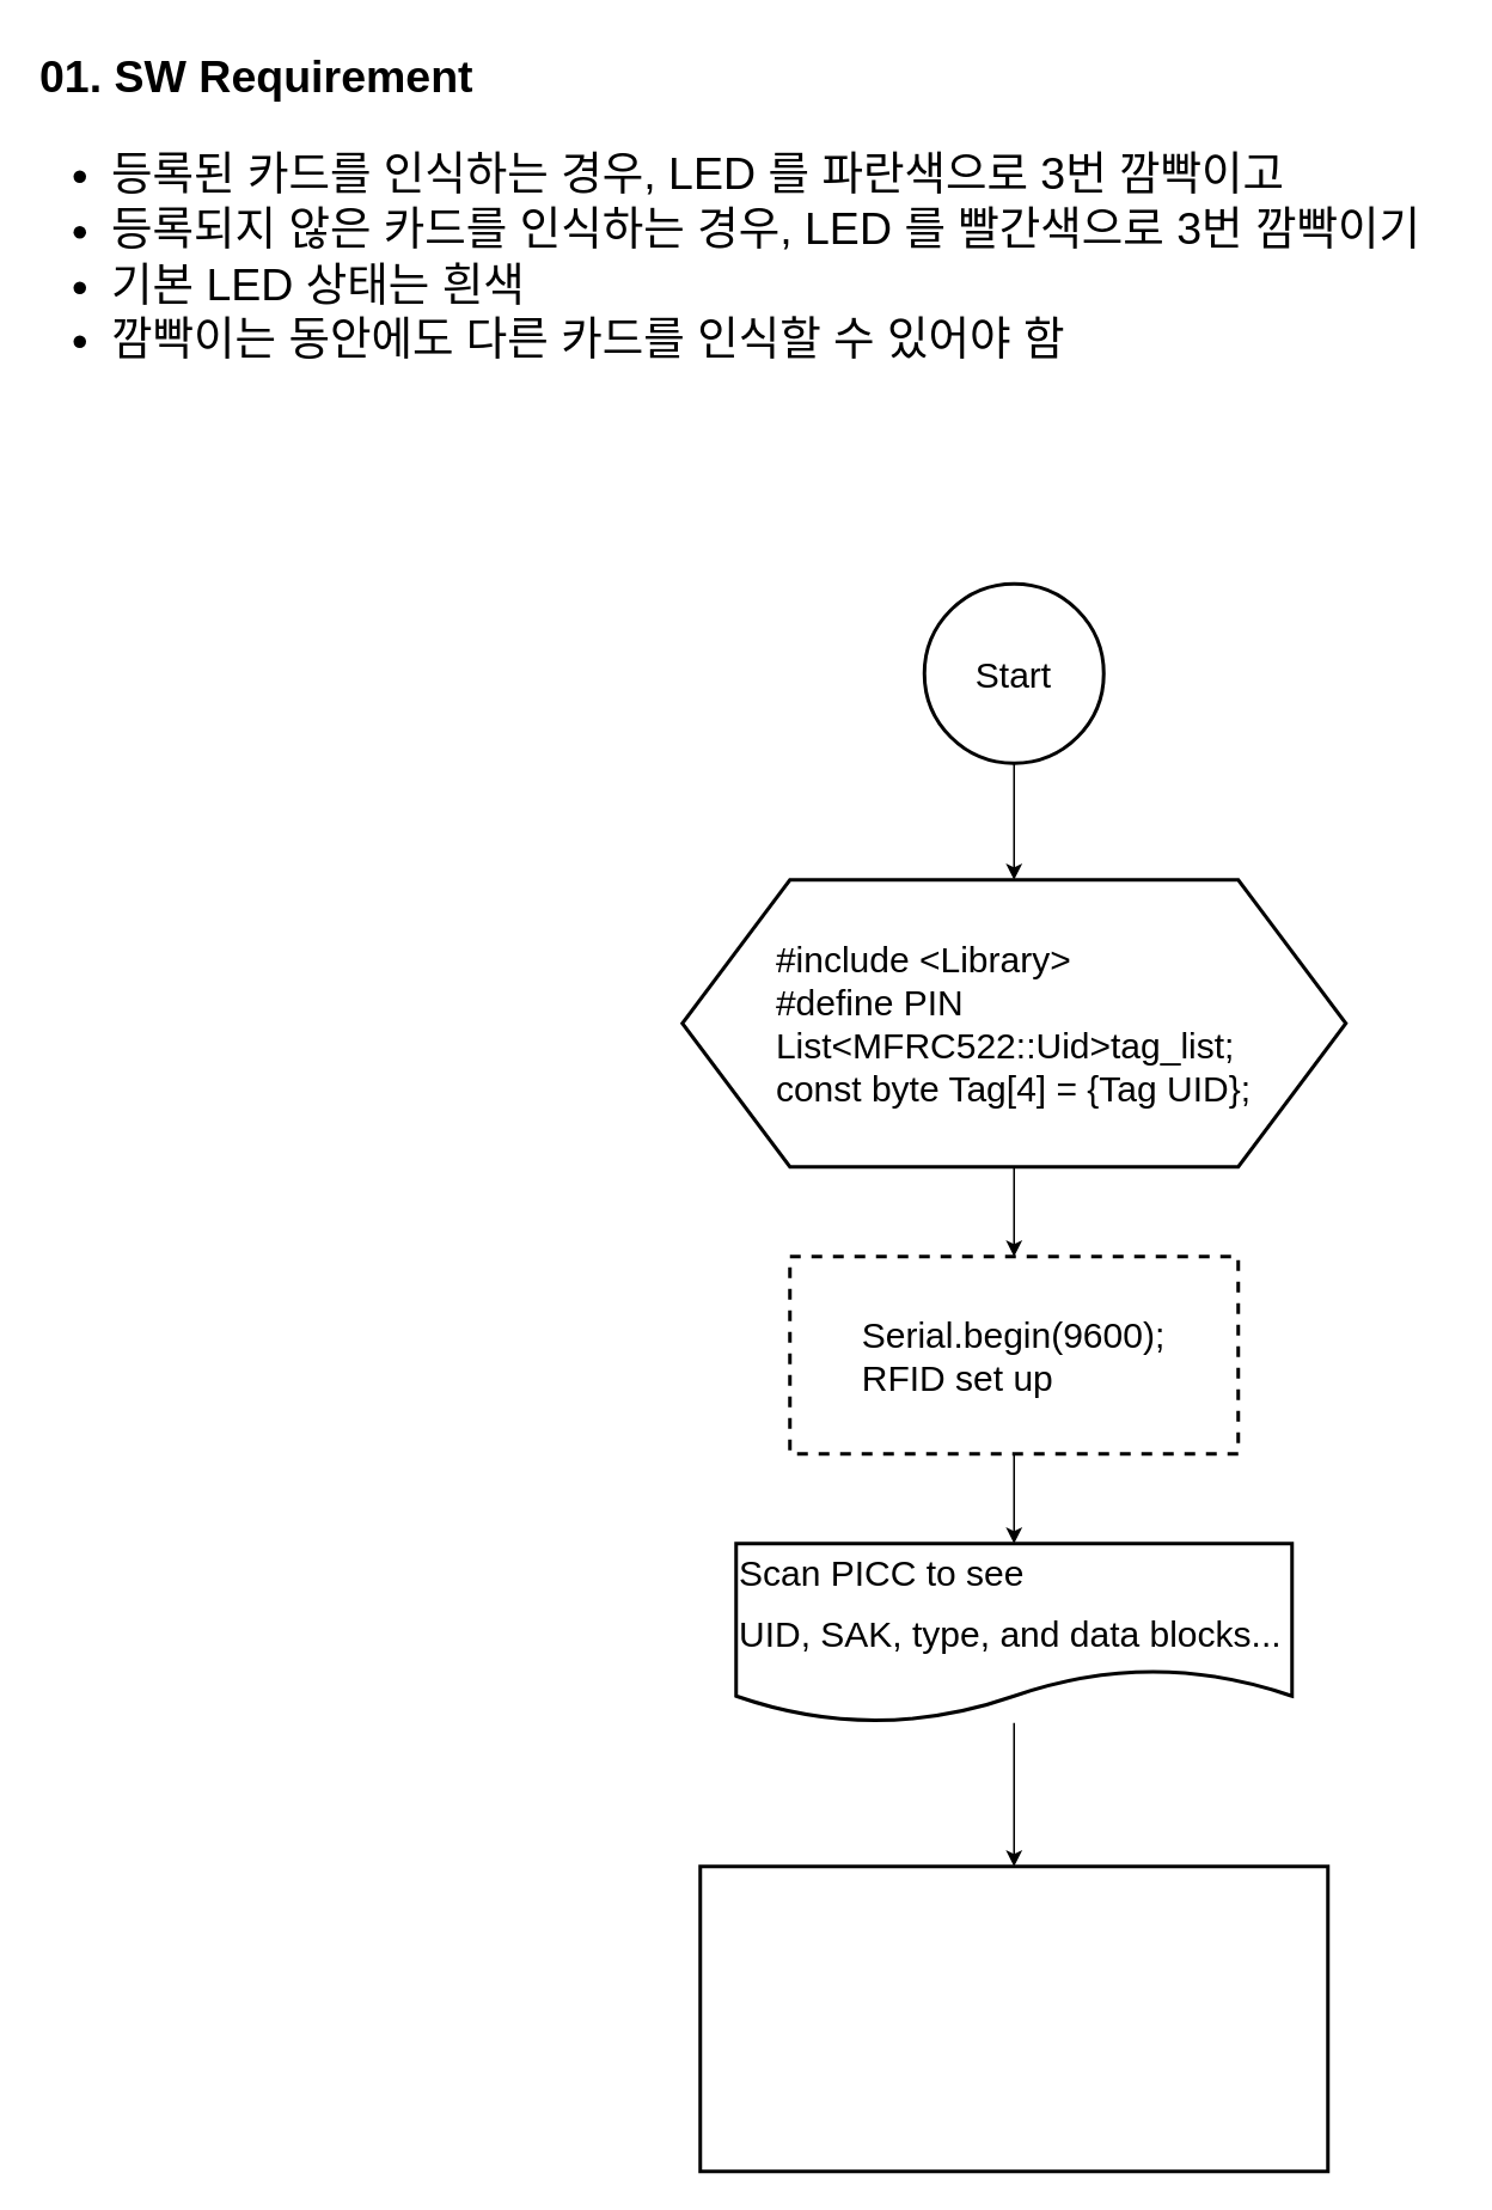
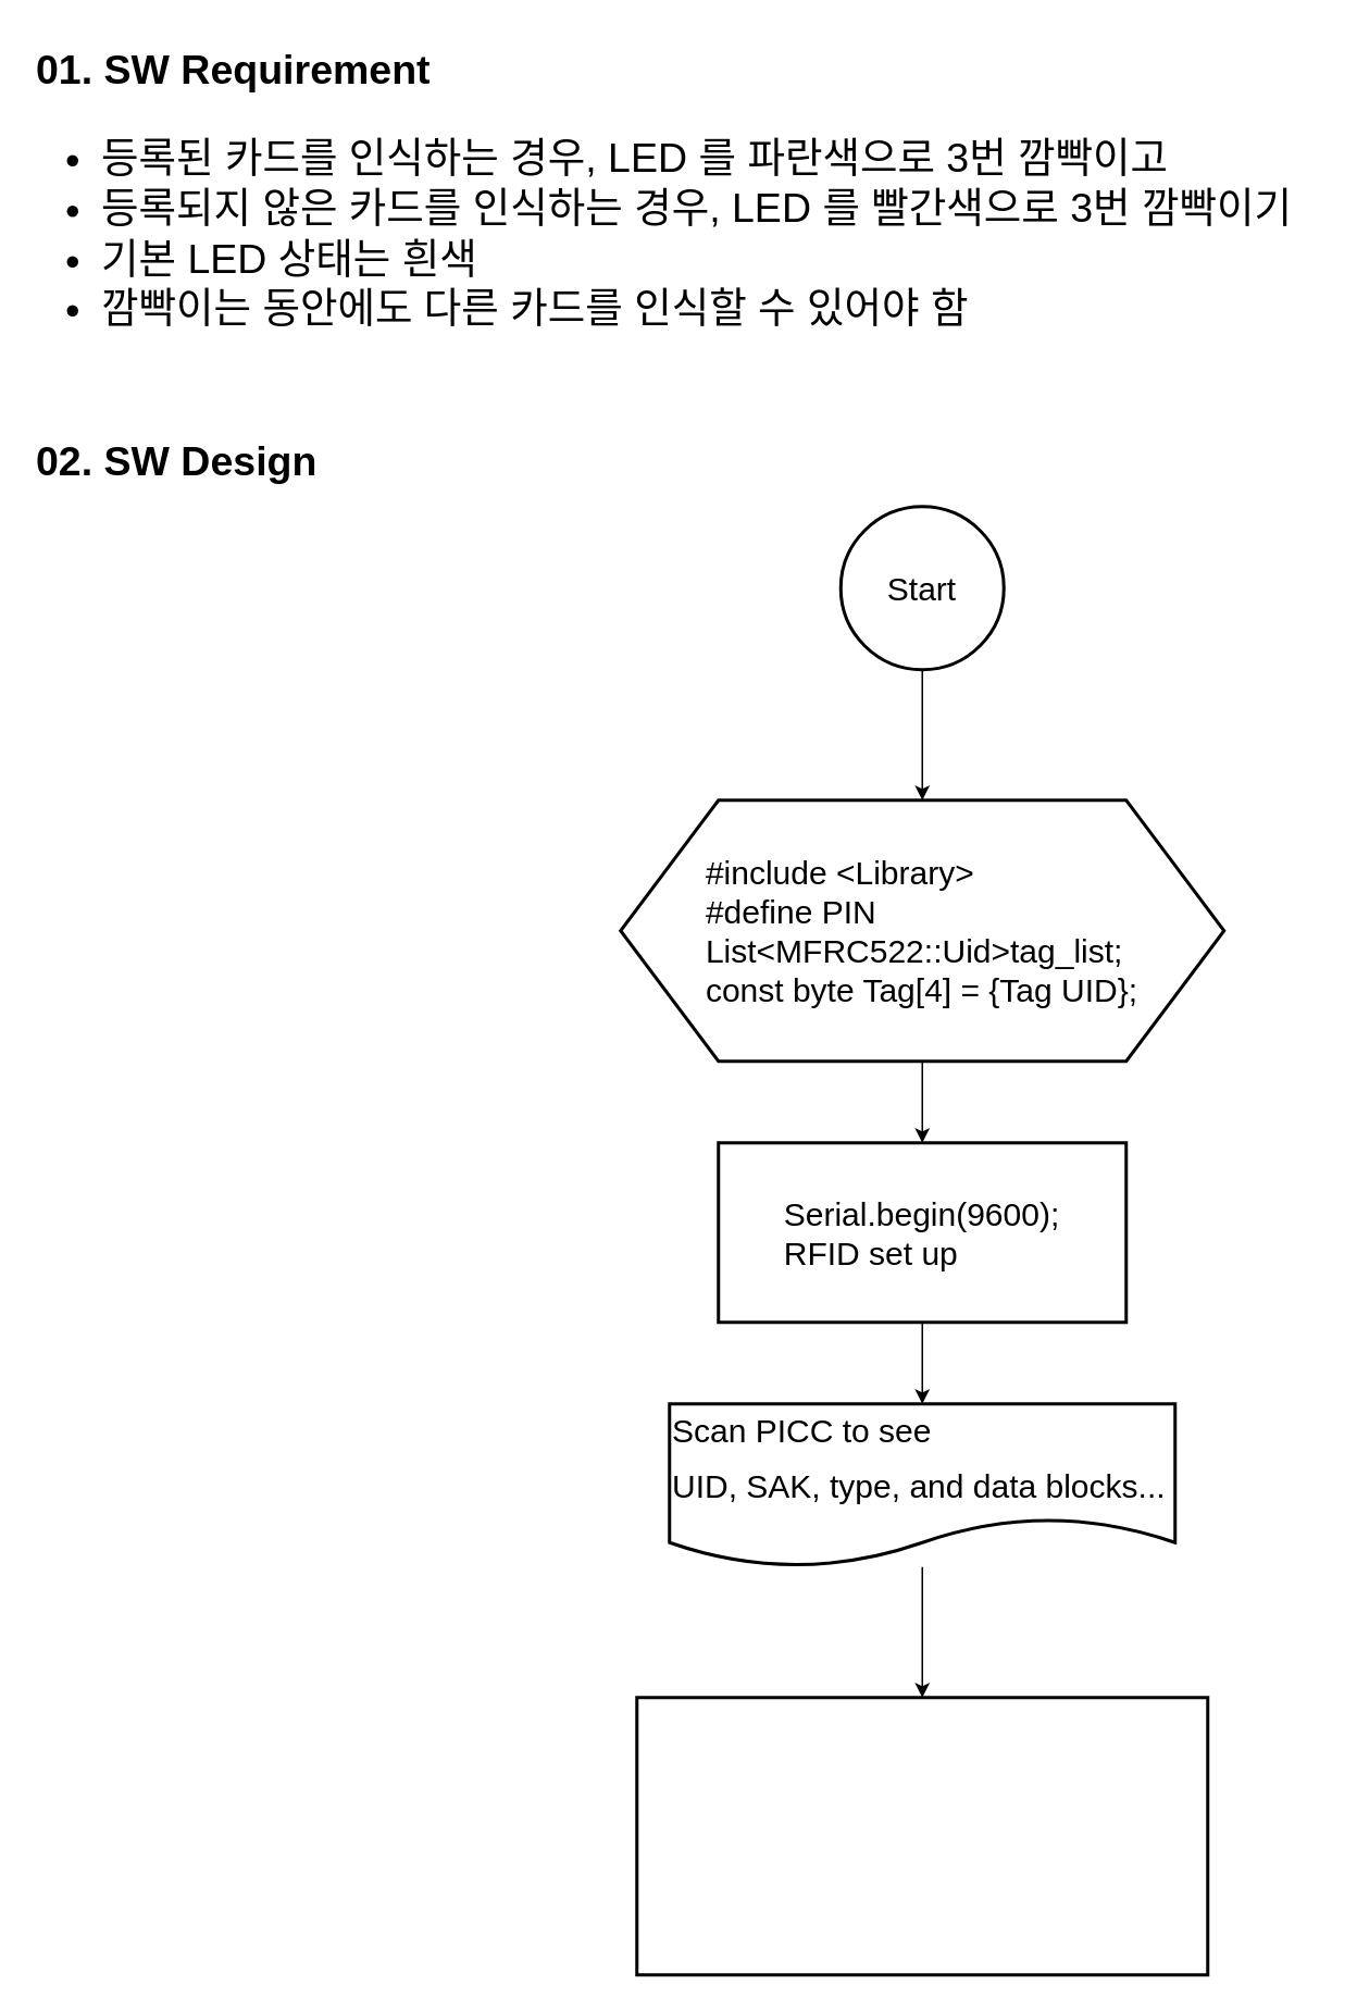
+ <mxCell id="3" value="&lt;span style=&quot;font-size: 25px; font-weight: 700;&quot;&gt;02. SW Design&lt;/span&gt;" style="text;html=1;whiteSpace=wrap;overflow=hidden;rounded=0;labelBackgroundColor=none;" vertex="1" parent="1"><mxGeometry x="20" y="260" width="790" height="50" as="geometry" /></mxCell>
- <mxCell id="5" value="&lt;font style=&quot;font-size: 20px;&quot;&gt;Start&lt;/font&gt;" style="strokeWidth=2;html=1;shape=mxgraph.flowchart.start_2;whiteSpace=wrap;labelBackgroundColor=none;rounded=0;" vertex="1" parent="1"><mxGeometry x="515" y="325" width="100" height="100" as="geometry" /></mxCell>
+ <mxCell id="5" value="&lt;font style=&quot;font-size: 20px;&quot;&gt;Start&lt;/font&gt;" style="strokeWidth=2;html=1;shape=mxgraph.flowchart.start_2;whiteSpace=wrap;labelBackgroundColor=none;rounded=0;" vertex="1" parent="1"><mxGeometry x="515" y="310" width="100" height="100" as="geometry" /></mxCell>
- <mxCell id="9" value="&lt;div style=&quot;text-align: left;&quot;&gt;&lt;div&gt;&lt;span style=&quot;font-size: 20px;&quot;&gt;Serial.begin(9600);&lt;/span&gt;&lt;/div&gt;&lt;div&gt;&lt;span style=&quot;font-size: 20px;&quot;&gt;RFID set up&lt;/span&gt;&lt;/div&gt;&lt;/div&gt;" style="whiteSpace=wrap;html=1;strokeWidth=2;labelBackgroundColor=none;rounded=0;dashed=1;" vertex="1" parent="1"><mxGeometry x="440" y="700" width="250" height="110" as="geometry" /></mxCell>
+ <mxCell id="9" value="&lt;div style=&quot;text-align: left;&quot;&gt;&lt;div&gt;&lt;span style=&quot;font-size: 20px;&quot;&gt;Serial.begin(9600);&lt;/span&gt;&lt;/div&gt;&lt;div&gt;&lt;span style=&quot;font-size: 20px;&quot;&gt;RFID set up&lt;/span&gt;&lt;/div&gt;&lt;/div&gt;" style="whiteSpace=wrap;html=1;strokeWidth=2;labelBackgroundColor=none;rounded=0;" vertex="1" parent="1"><mxGeometry x="440" y="700" width="250" height="110" as="geometry" /></mxCell>
